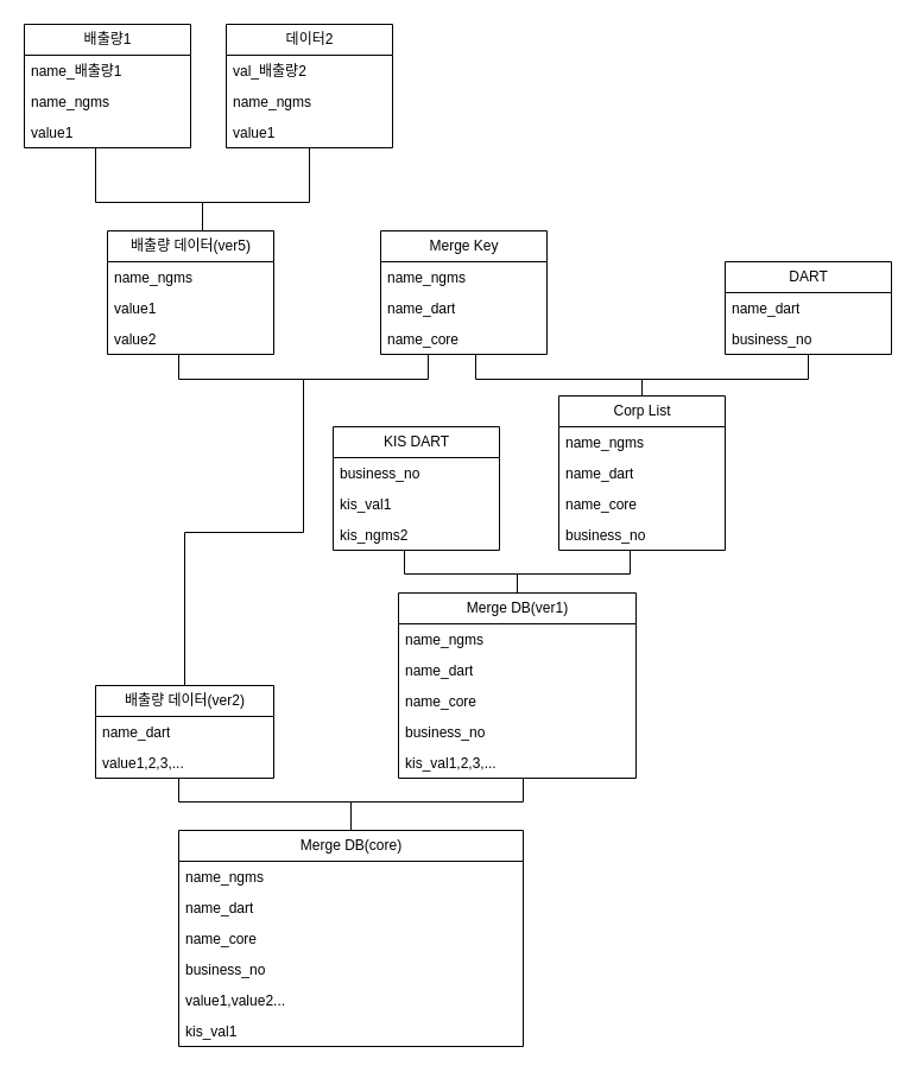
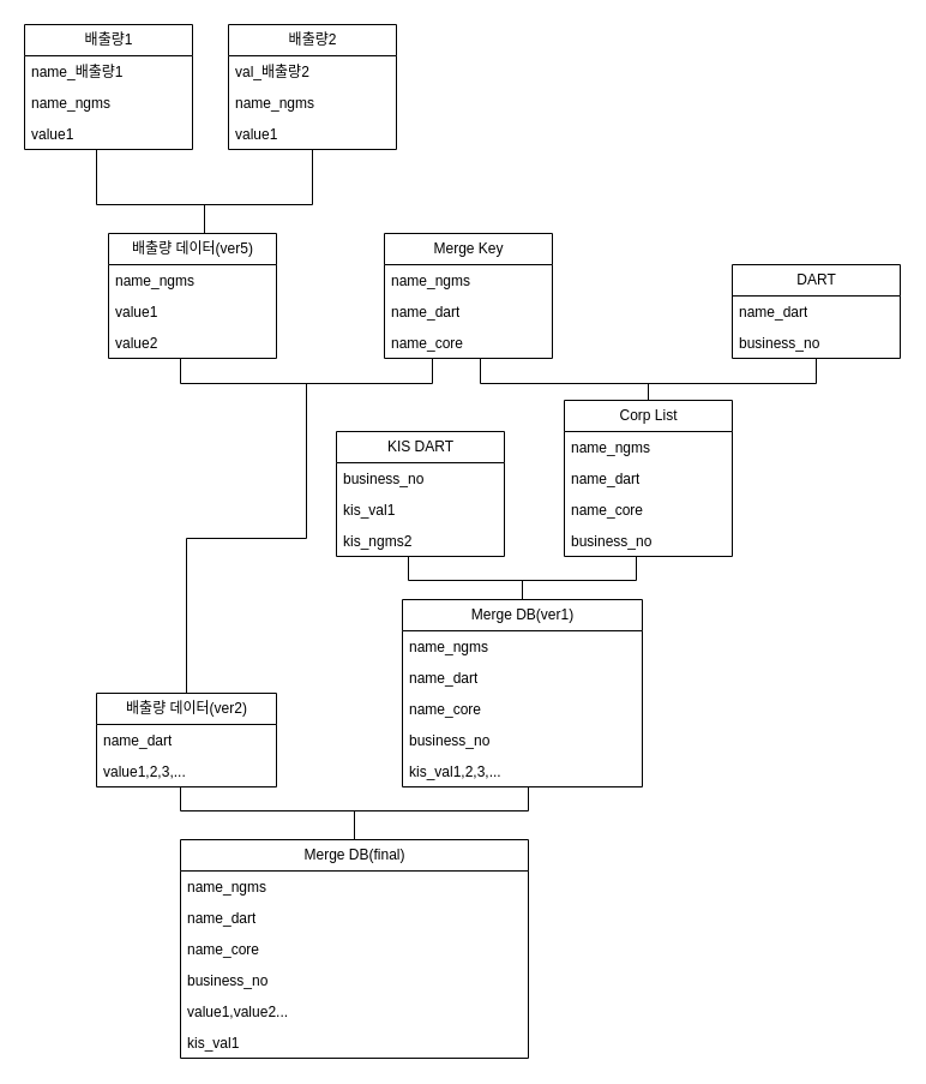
- <mxCell id="10" value="데이터2" style="swimlane;fontStyle=0;childLayout=stackLayout;horizontal=1;startSize=26;fillColor=none;horizontalStack=0;resizeParent=1;resizeParentMax=0;resizeLast=0;collapsible=1;marginBottom=0;html=1;" vertex="1" parent="1"><mxGeometry x="190" y="20" width="140" height="104" as="geometry" /></mxCell>
+ <mxCell id="10" value="배출량2" style="swimlane;fontStyle=0;childLayout=stackLayout;horizontal=1;startSize=26;fillColor=none;horizontalStack=0;resizeParent=1;resizeParentMax=0;resizeLast=0;collapsible=1;marginBottom=0;html=1;" vertex="1" parent="1"><mxGeometry x="190" y="20" width="140" height="104" as="geometry" /></mxCell>
- <mxCell id="43" value="Merge DB(core)" style="swimlane;fontStyle=0;childLayout=stackLayout;horizontal=1;startSize=26;fillColor=none;horizontalStack=0;resizeParent=1;resizeParentMax=0;resizeLast=0;collapsible=1;marginBottom=0;html=1;" vertex="1" parent="1"><mxGeometry x="150" y="699" width="290" height="182" as="geometry" /></mxCell>
+ <mxCell id="43" value="Merge DB(final)" style="swimlane;fontStyle=0;childLayout=stackLayout;horizontal=1;startSize=26;fillColor=none;horizontalStack=0;resizeParent=1;resizeParentMax=0;resizeLast=0;collapsible=1;marginBottom=0;html=1;" vertex="1" parent="1"><mxGeometry x="150" y="699" width="290" height="182" as="geometry" /></mxCell>
